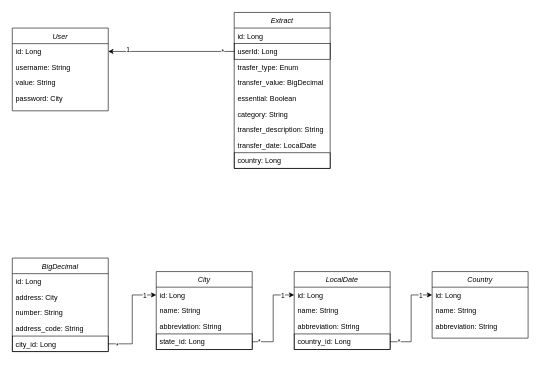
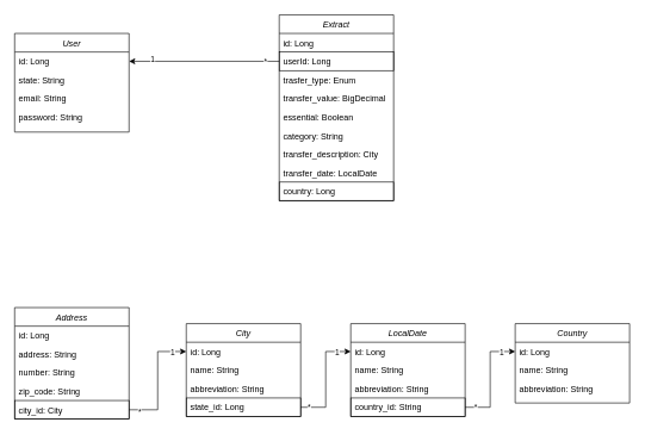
- <mxCell id="4" value="username: String" style="text;align=left;verticalAlign=top;spacingLeft=4;spacingRight=4;overflow=hidden;rotatable=0;points=[[0,0.5],[1,0.5]];portConstraint=eastwest;rounded=0;shadow=0;html=0;" parent="2" vertex="1"><mxGeometry y="52" width="160" height="26" as="geometry" /></mxCell>
+ <mxCell id="4" value="state: String" style="text;align=left;verticalAlign=top;spacingLeft=4;spacingRight=4;overflow=hidden;rotatable=0;points=[[0,0.5],[1,0.5]];portConstraint=eastwest;rounded=0;shadow=0;html=0;" parent="2" vertex="1"><mxGeometry y="52" width="160" height="26" as="geometry" /></mxCell>
- <mxCell id="5" value="value: String" style="text;align=left;verticalAlign=top;spacingLeft=4;spacingRight=4;overflow=hidden;rotatable=0;points=[[0,0.5],[1,0.5]];portConstraint=eastwest;rounded=0;shadow=0;html=0;" parent="2" vertex="1"><mxGeometry y="78" width="160" height="26" as="geometry" /></mxCell>
+ <mxCell id="5" value="email: String" style="text;align=left;verticalAlign=top;spacingLeft=4;spacingRight=4;overflow=hidden;rotatable=0;points=[[0,0.5],[1,0.5]];portConstraint=eastwest;rounded=0;shadow=0;html=0;" parent="2" vertex="1"><mxGeometry y="78" width="160" height="26" as="geometry" /></mxCell>
- <mxCell id="6" value="password: City" style="text;align=left;verticalAlign=top;spacingLeft=4;spacingRight=4;overflow=hidden;rotatable=0;points=[[0,0.5],[1,0.5]];portConstraint=eastwest;rounded=0;shadow=0;html=0;" parent="2" vertex="1"><mxGeometry y="104" width="160" height="26" as="geometry" /></mxCell>
+ <mxCell id="6" value="password: String" style="text;align=left;verticalAlign=top;spacingLeft=4;spacingRight=4;overflow=hidden;rotatable=0;points=[[0,0.5],[1,0.5]];portConstraint=eastwest;rounded=0;shadow=0;html=0;" parent="2" vertex="1"><mxGeometry y="104" width="160" height="26" as="geometry" /></mxCell>
- <mxCell id="14" value="transfer_description: String" style="text;align=left;verticalAlign=top;spacingLeft=4;spacingRight=4;overflow=hidden;rotatable=0;points=[[0,0.5],[1,0.5]];portConstraint=eastwest;rounded=0;shadow=0;html=0;" parent="7" vertex="1"><mxGeometry y="182" width="160" height="26" as="geometry" /></mxCell>
+ <mxCell id="14" value="transfer_description: City" style="text;align=left;verticalAlign=top;spacingLeft=4;spacingRight=4;overflow=hidden;rotatable=0;points=[[0,0.5],[1,0.5]];portConstraint=eastwest;rounded=0;shadow=0;html=0;" parent="7" vertex="1"><mxGeometry y="182" width="160" height="26" as="geometry" /></mxCell>
- <mxCell id="34" value="BigDecimal" style="swimlane;fontStyle=2;align=center;verticalAlign=top;childLayout=stackLayout;horizontal=1;startSize=26;horizontalStack=0;resizeParent=1;resizeLast=0;collapsible=1;marginBottom=0;rounded=0;shadow=0;strokeWidth=1;" vertex="1" parent="1"><mxGeometry x="20" y="429.5" width="160" height="156" as="geometry"><mxRectangle x="230" y="140" width="160" height="26" as="alternateBounds" /></mxGeometry></mxCell>
+ <mxCell id="34" value="Address" style="swimlane;fontStyle=2;align=center;verticalAlign=top;childLayout=stackLayout;horizontal=1;startSize=26;horizontalStack=0;resizeParent=1;resizeLast=0;collapsible=1;marginBottom=0;rounded=0;shadow=0;strokeWidth=1;" vertex="1" parent="1"><mxGeometry x="20" y="429.5" width="160" height="156" as="geometry"><mxRectangle x="230" y="140" width="160" height="26" as="alternateBounds" /></mxGeometry></mxCell>
- <mxCell id="36" value="address: City" style="text;align=left;verticalAlign=top;spacingLeft=4;spacingRight=4;overflow=hidden;rotatable=0;points=[[0,0.5],[1,0.5]];portConstraint=eastwest;rounded=0;shadow=0;html=0;" vertex="1" parent="34"><mxGeometry y="52" width="160" height="26" as="geometry" /></mxCell>
+ <mxCell id="36" value="address: String" style="text;align=left;verticalAlign=top;spacingLeft=4;spacingRight=4;overflow=hidden;rotatable=0;points=[[0,0.5],[1,0.5]];portConstraint=eastwest;rounded=0;shadow=0;html=0;" vertex="1" parent="34"><mxGeometry y="52" width="160" height="26" as="geometry" /></mxCell>
- <mxCell id="38" value="address_code: String" style="text;align=left;verticalAlign=top;spacingLeft=4;spacingRight=4;overflow=hidden;rotatable=0;points=[[0,0.5],[1,0.5]];portConstraint=eastwest;rounded=0;shadow=0;html=0;" vertex="1" parent="34"><mxGeometry y="104" width="160" height="26" as="geometry" /></mxCell>
+ <mxCell id="38" value="zip_code: String" style="text;align=left;verticalAlign=top;spacingLeft=4;spacingRight=4;overflow=hidden;rotatable=0;points=[[0,0.5],[1,0.5]];portConstraint=eastwest;rounded=0;shadow=0;html=0;" vertex="1" parent="34"><mxGeometry y="104" width="160" height="26" as="geometry" /></mxCell>
- <mxCell id="28" value="country_id: Long" style="text;align=left;verticalAlign=top;spacingLeft=4;spacingRight=4;overflow=hidden;rotatable=0;points=[[0,0.5],[1,0.5]];portConstraint=eastwest;rounded=0;shadow=0;html=0;strokeColor=default;" parent="24" vertex="1"><mxGeometry y="104" width="160" height="26" as="geometry" /></mxCell>
+ <mxCell id="28" value="country_id: String" style="text;align=left;verticalAlign=top;spacingLeft=4;spacingRight=4;overflow=hidden;rotatable=0;points=[[0,0.5],[1,0.5]];portConstraint=eastwest;rounded=0;shadow=0;html=0;strokeColor=default;" parent="24" vertex="1"><mxGeometry y="104" width="160" height="26" as="geometry" /></mxCell>
- <mxCell id="39" value="city_id: Long" style="text;align=left;verticalAlign=top;spacingLeft=4;spacingRight=4;overflow=hidden;rotatable=0;points=[[0,0.5],[1,0.5]];portConstraint=eastwest;rounded=0;shadow=0;html=0;strokeColor=default;" vertex="1" parent="34"><mxGeometry y="130" width="160" height="26" as="geometry" /></mxCell>
+ <mxCell id="39" value="city_id: City" style="text;align=left;verticalAlign=top;spacingLeft=4;spacingRight=4;overflow=hidden;rotatable=0;points=[[0,0.5],[1,0.5]];portConstraint=eastwest;rounded=0;shadow=0;html=0;strokeColor=default;" vertex="1" parent="34"><mxGeometry y="130" width="160" height="26" as="geometry" /></mxCell>
